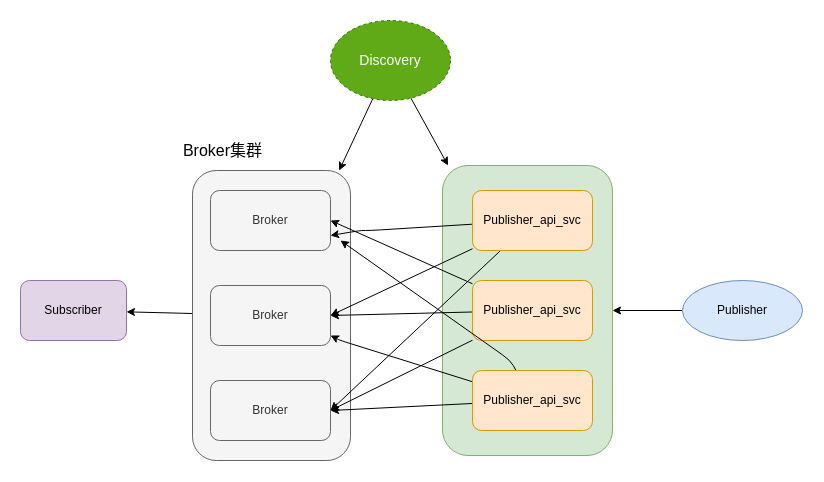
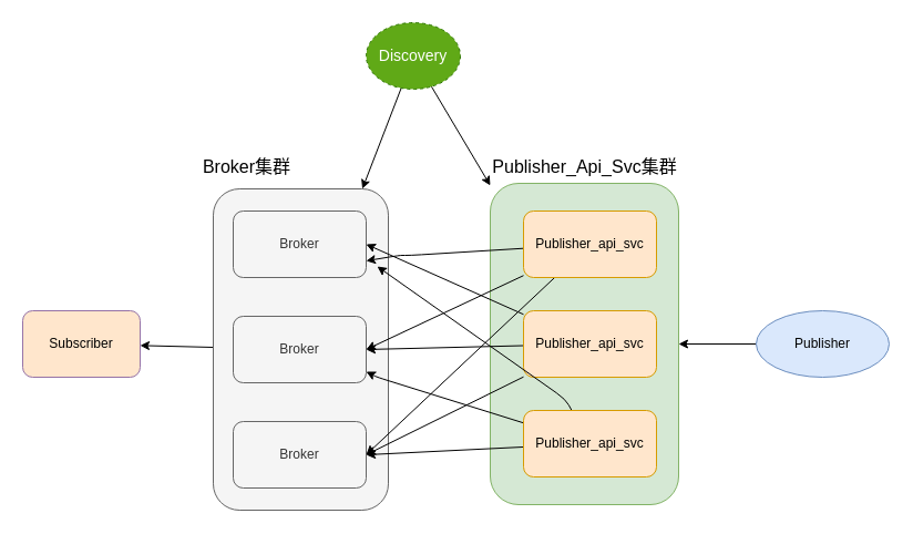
- <mxCell id="27" value="&lt;font style=&quot;font-size: 14px&quot;&gt;Discovery&lt;/font&gt;" style="ellipse;whiteSpace=wrap;html=1;dashed=1;fillColor=#60a917;fontColor=#ffffff;strokeColor=#2D7600;" parent="1" vertex="1"><mxGeometry x="330" y="20" width="120" height="80" as="geometry" /></mxCell>
+ <mxCell id="27" value="&lt;font style=&quot;font-size: 14px&quot;&gt;Discovery&lt;/font&gt;" style="ellipse;whiteSpace=wrap;html=1;dashed=1;fillColor=#60a917;fontColor=#ffffff;strokeColor=#2D7600;" parent="1" vertex="1"><mxGeometry x="330" y="20" width="85" height="60" as="geometry" /></mxCell>
+ <mxCell id="24" value="&lt;font style=&quot;font-size: 16px&quot;&gt;Publisher_Api_Svc集群&lt;/font&gt;" style="text;html=1;resizable=0;autosize=1;align=center;verticalAlign=middle;points=[];fillColor=none;strokeColor=none;rounded=0;" parent="1" vertex="1"><mxGeometry x="437" y="140" width="180" height="20" as="geometry" /></mxCell>
- <mxCell id="5" value="Subscriber" style="rounded=1;whiteSpace=wrap;html=1;fillColor=#e1d5e7;strokeColor=#9673a6;fontColor=#000000;" parent="1" vertex="1"><mxGeometry x="20" y="280" width="106" height="60" as="geometry" /></mxCell>
+ <mxCell id="5" value="Subscriber" style="rounded=1;whiteSpace=wrap;html=1;fillColor=#ffe6cc;strokeColor=#9673a6;fontColor=#000000;" parent="1" vertex="1"><mxGeometry x="20" y="280" width="106" height="60" as="geometry" /></mxCell>
